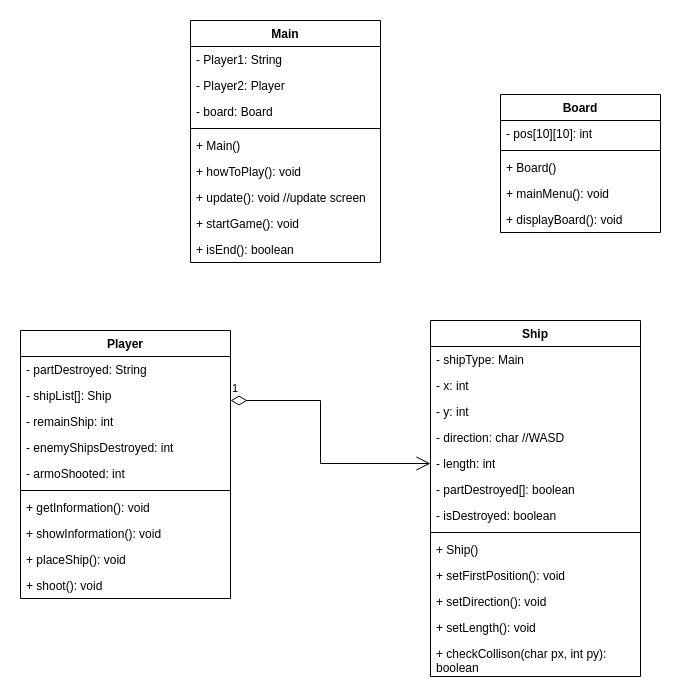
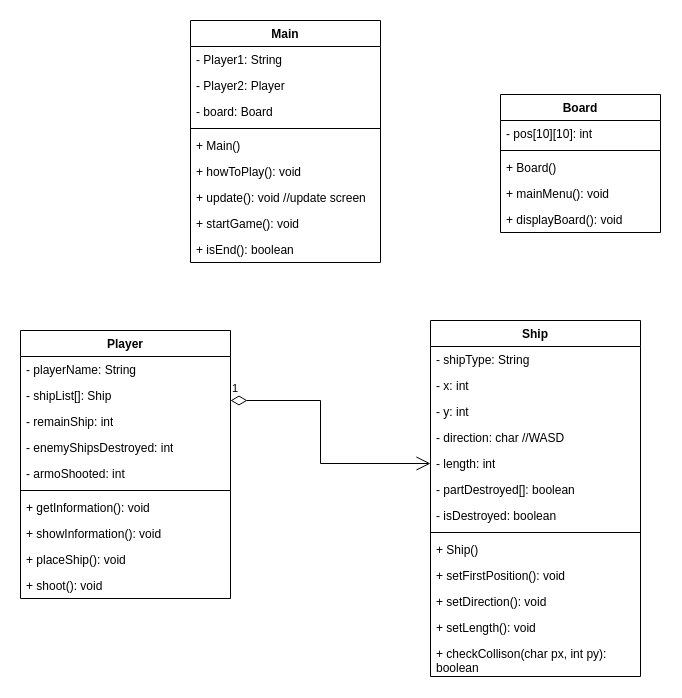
- <mxCell id="13" value="- shipType: Main" style="text;strokeColor=none;fillColor=none;align=left;verticalAlign=top;spacingLeft=4;spacingRight=4;overflow=hidden;rotatable=0;points=[[0,0.5],[1,0.5]];portConstraint=eastwest;whiteSpace=wrap;html=1;" vertex="1" parent="12"><mxGeometry y="26" width="210" height="26" as="geometry" /></mxCell>
+ <mxCell id="13" value="- shipType: String" style="text;strokeColor=none;fillColor=none;align=left;verticalAlign=top;spacingLeft=4;spacingRight=4;overflow=hidden;rotatable=0;points=[[0,0.5],[1,0.5]];portConstraint=eastwest;whiteSpace=wrap;html=1;" vertex="1" parent="12"><mxGeometry y="26" width="210" height="26" as="geometry" /></mxCell>
- <mxCell id="33" value="- partDestroyed: String" style="text;strokeColor=none;fillColor=none;align=left;verticalAlign=top;spacingLeft=4;spacingRight=4;overflow=hidden;rotatable=0;points=[[0,0.5],[1,0.5]];portConstraint=eastwest;whiteSpace=wrap;html=1;" vertex="1" parent="32"><mxGeometry y="26" width="210" height="26" as="geometry" /></mxCell>
+ <mxCell id="33" value="- playerName: String" style="text;strokeColor=none;fillColor=none;align=left;verticalAlign=top;spacingLeft=4;spacingRight=4;overflow=hidden;rotatable=0;points=[[0,0.5],[1,0.5]];portConstraint=eastwest;whiteSpace=wrap;html=1;" vertex="1" parent="32"><mxGeometry y="26" width="210" height="26" as="geometry" /></mxCell>
